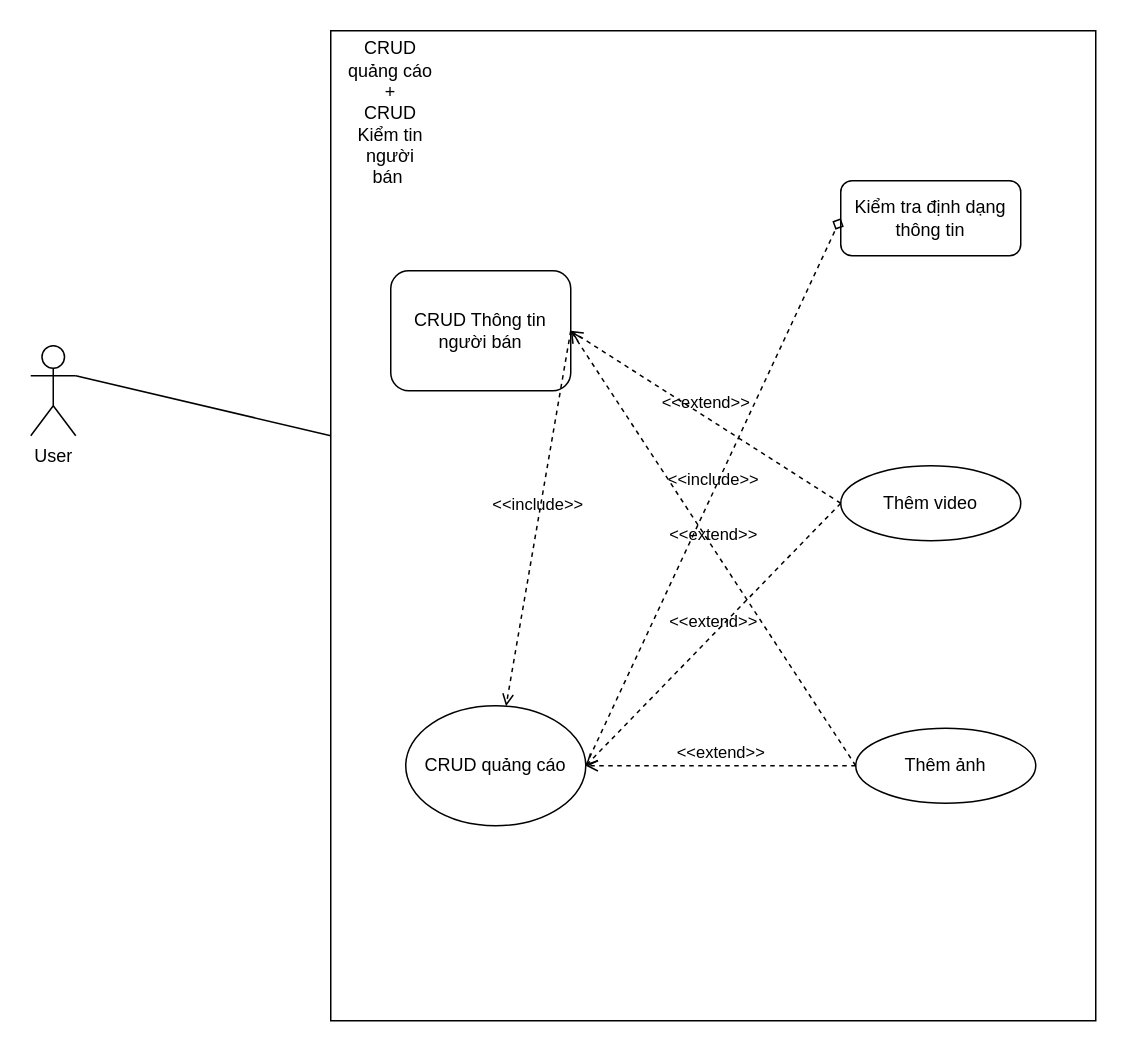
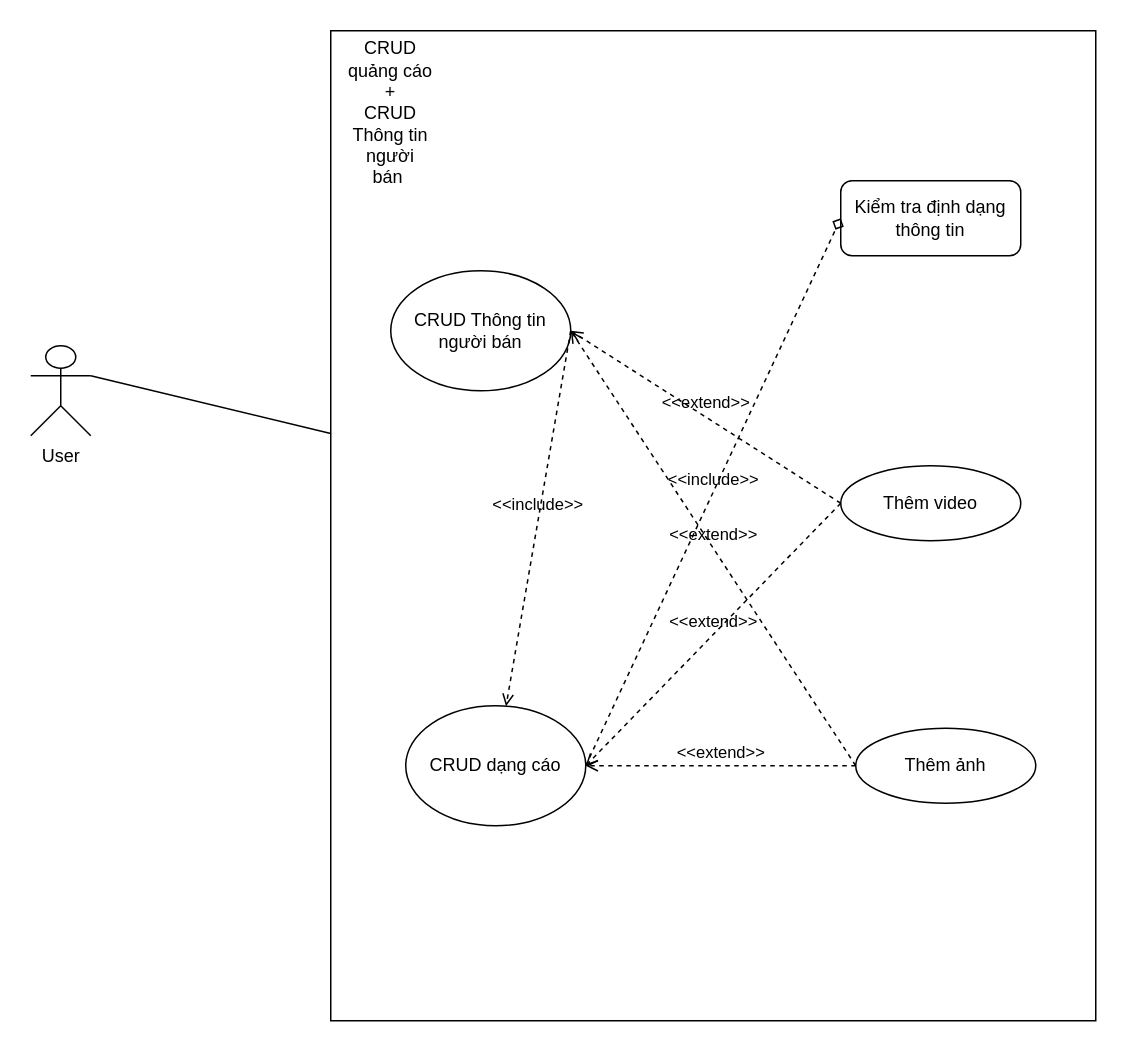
- <mxCell id="3" value="CRUD quảng cáo + &lt;br&gt;CRUD Kiểm tin người bán&amp;nbsp;" style="text;html=1;strokeColor=none;fillColor=none;align=center;verticalAlign=middle;whiteSpace=wrap;rounded=0;" parent="1" vertex="1"><mxGeometry x="230" y="60" width="60" height="30" as="geometry" /></mxCell>
+ <mxCell id="3" value="CRUD quảng cáo + &lt;br&gt;CRUD Thông tin người bán&amp;nbsp;" style="text;html=1;strokeColor=none;fillColor=none;align=center;verticalAlign=middle;whiteSpace=wrap;rounded=0;" parent="1" vertex="1"><mxGeometry x="230" y="60" width="60" height="30" as="geometry" /></mxCell>
- <mxCell id="5" value="CRUD Thông tin người bán" style="whiteSpace=wrap;html=1;rounded=1;" parent="1" vertex="1"><mxGeometry x="260" y="180" width="120" height="80" as="geometry" /></mxCell>
+ <mxCell id="5" value="CRUD Thông tin người bán" style="ellipse;whiteSpace=wrap;html=1;" parent="1" vertex="1"><mxGeometry x="260" y="180" width="120" height="80" as="geometry" /></mxCell>
- <mxCell id="11" value="User" style="shape=umlActor;verticalLabelPosition=bottom;verticalAlign=top;html=1;" parent="1" vertex="1"><mxGeometry x="20" y="230" width="30" height="60" as="geometry" /></mxCell>
+ <mxCell id="11" value="User" style="shape=umlActor;verticalLabelPosition=bottom;verticalAlign=top;html=1;" parent="1" vertex="1"><mxGeometry x="20" y="230" width="40" height="60" as="geometry" /></mxCell>
- <mxCell id="4" value="CRUD quảng cáo" style="ellipse;whiteSpace=wrap;html=1;" parent="1" vertex="1"><mxGeometry x="270" y="470" width="120" height="80" as="geometry" /></mxCell>
+ <mxCell id="4" value="CRUD dạng cáo" style="ellipse;whiteSpace=wrap;html=1;" parent="1" vertex="1"><mxGeometry x="270" y="470" width="120" height="80" as="geometry" /></mxCell>
